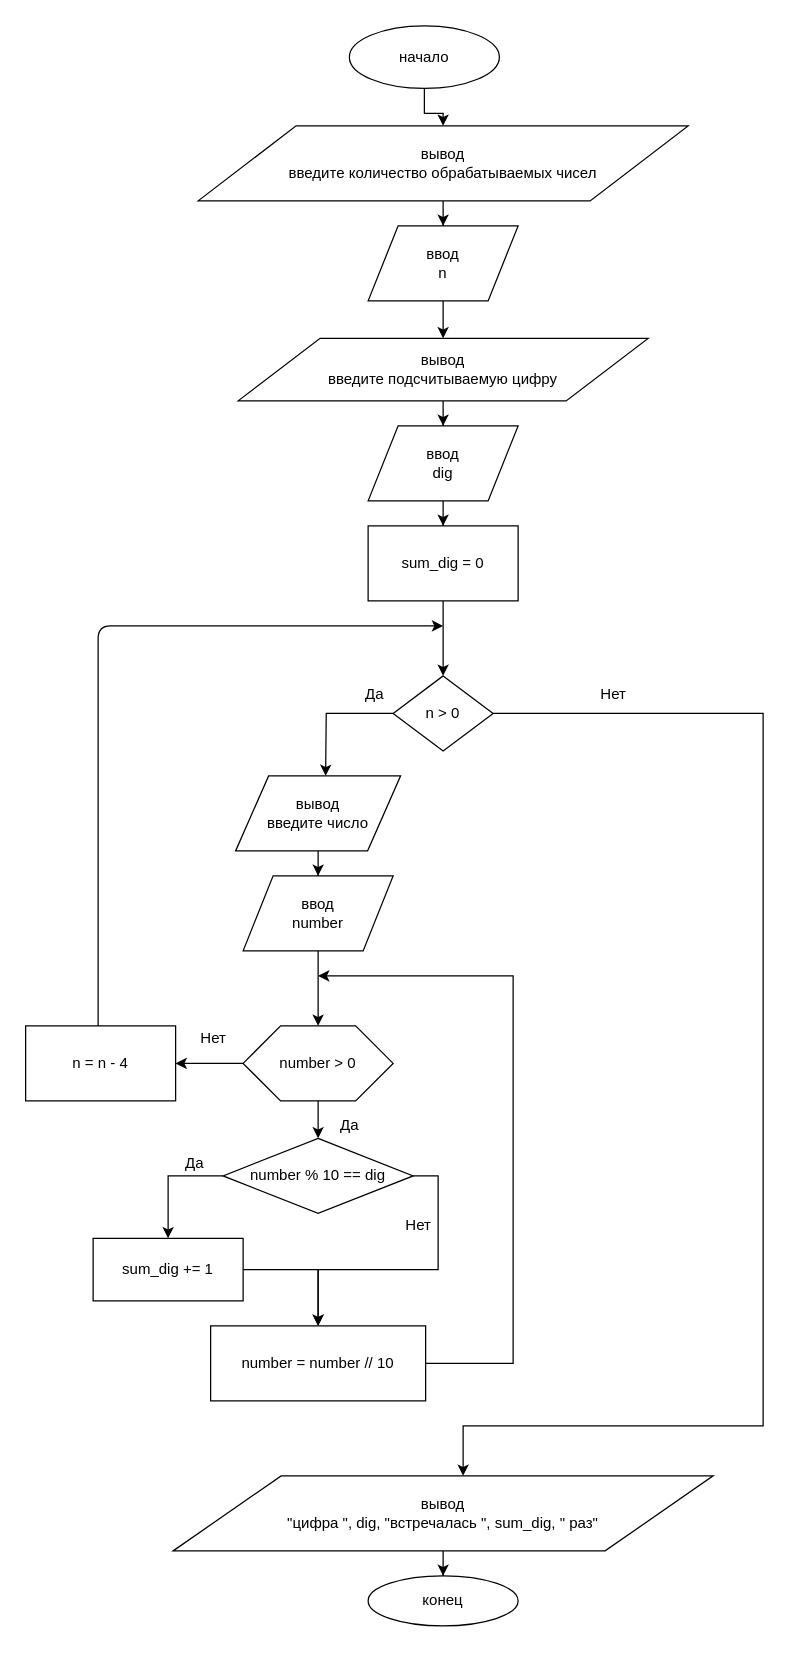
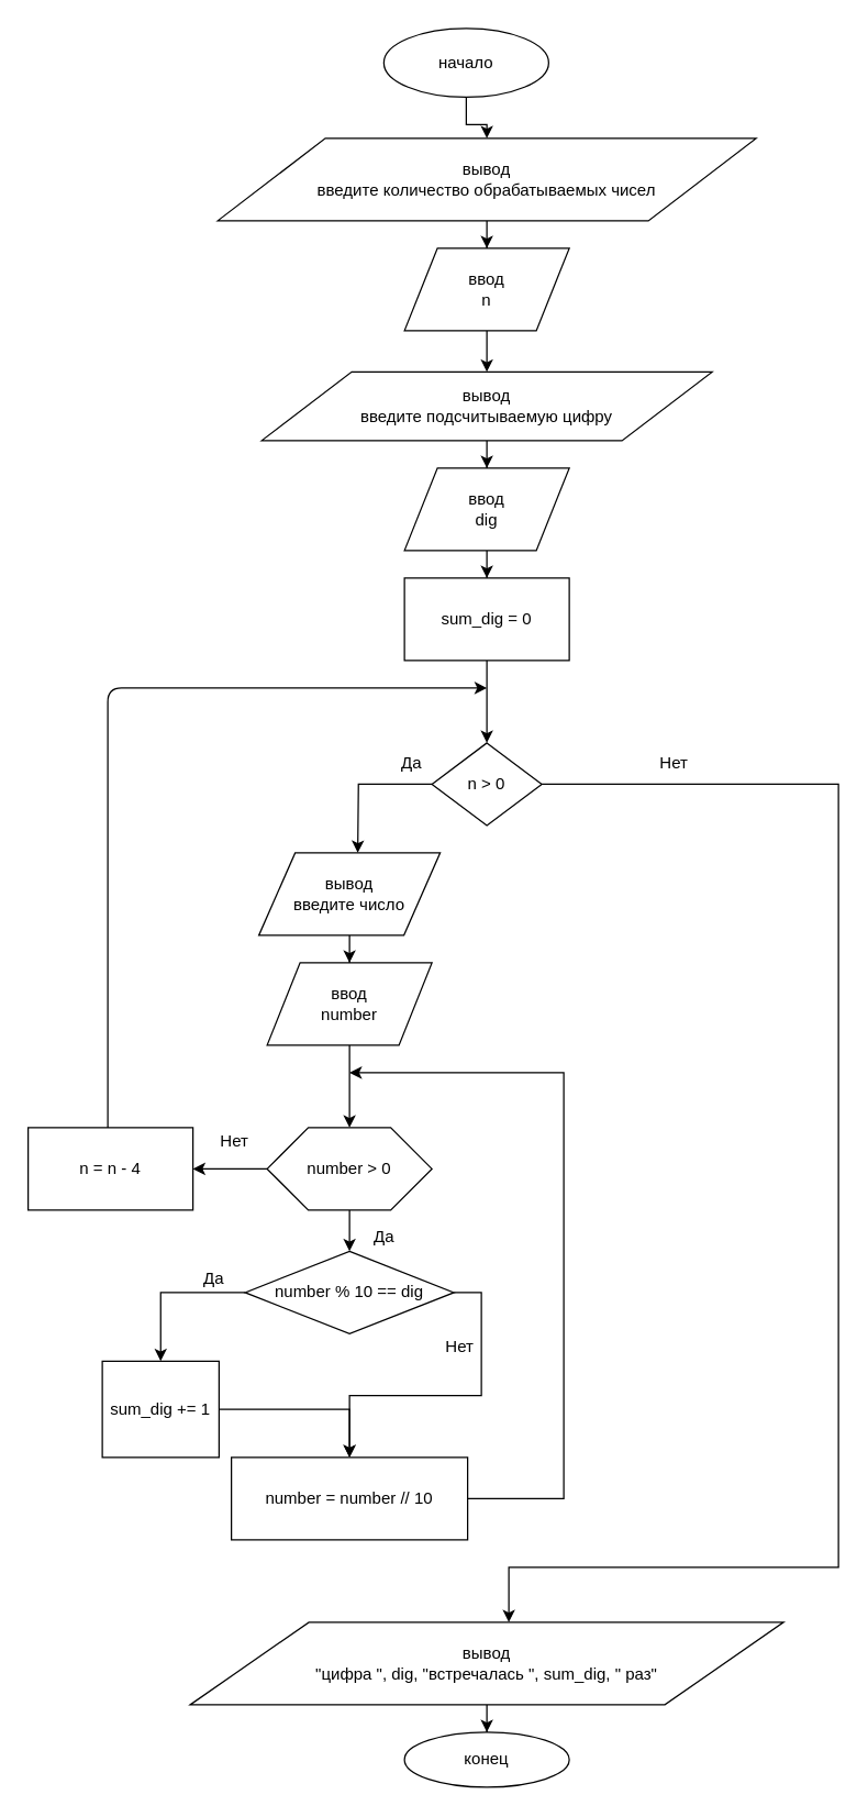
- <mxCell id="29" value="sum_dig += 1" style="rounded=0;whiteSpace=wrap;html=1;" vertex="1" parent="1"><mxGeometry x="74" y="990" width="120" height="50" as="geometry" /></mxCell>
+ <mxCell id="29" value="sum_dig += 1" style="rounded=0;whiteSpace=wrap;html=1;" vertex="1" parent="1"><mxGeometry x="74" y="990" width="85" height="70" as="geometry" /></mxCell>
